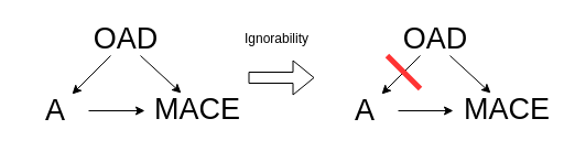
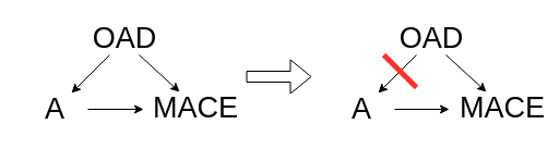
- <mxCell id="16" value="Ignorability" style="text;html=1;strokeColor=none;fillColor=none;align=center;verticalAlign=middle;whiteSpace=wrap;rounded=0;" parent="1" vertex="1"><mxGeometry x="221" y="20" width="60" height="30" as="geometry" /></mxCell>
